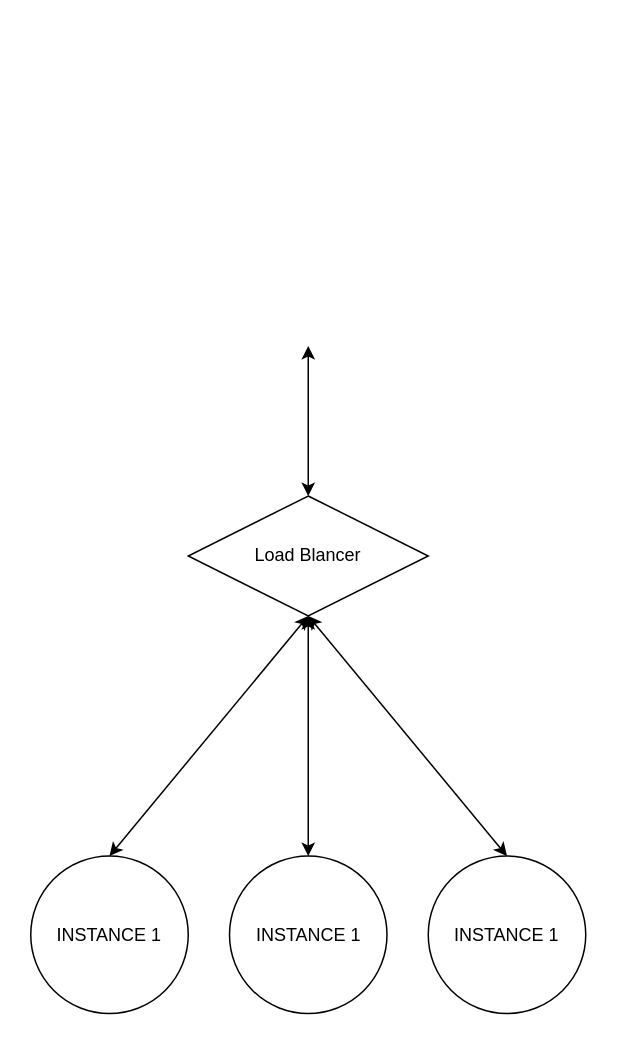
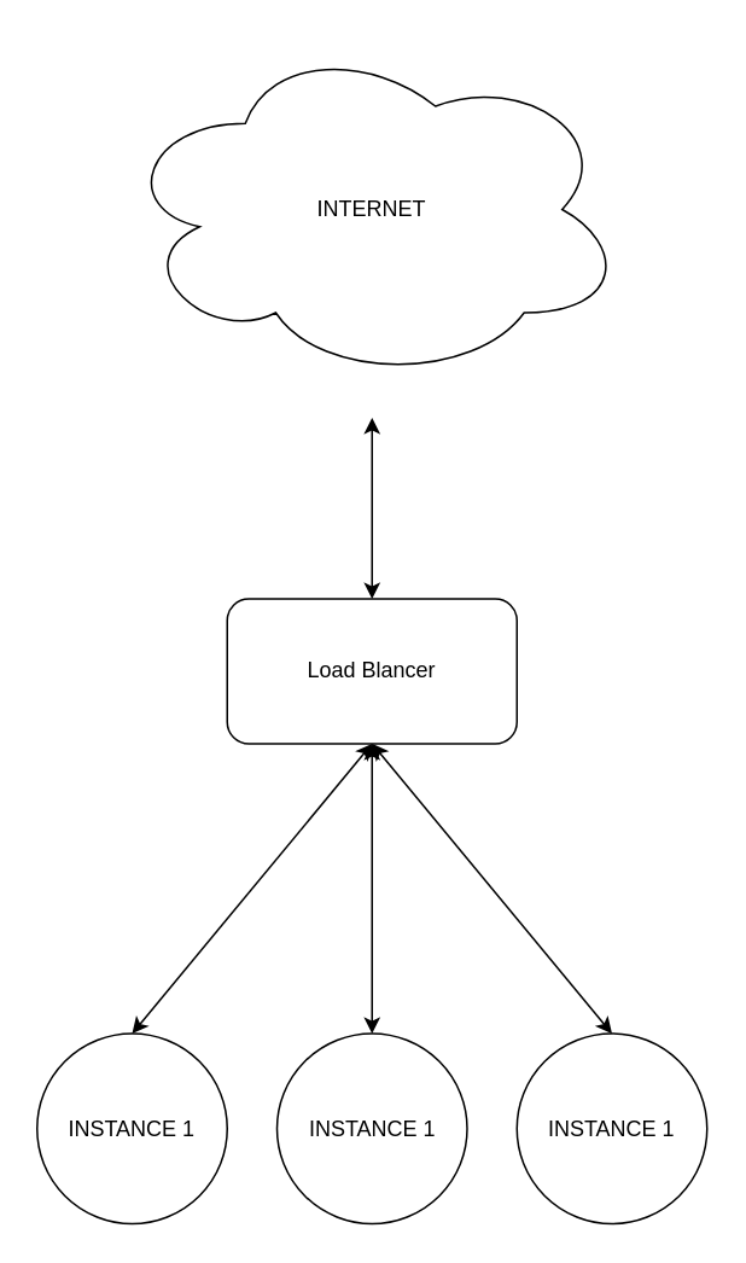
+ <mxCell id="10" value="&lt;div&gt;INTERNET&lt;/div&gt;" style="ellipse;shape=cloud;whiteSpace=wrap;html=1;" vertex="1" parent="1"><mxGeometry x="65" y="20" width="280" height="190" as="geometry" /></mxCell>
- <mxCell id="2" value="&lt;div&gt;Load Blancer&lt;/div&gt;" style="rhombus;whiteSpace=wrap;html=1;" vertex="1" parent="1"><mxGeometry x="125" y="330" width="160" height="80" as="geometry" /></mxCell>
+ <mxCell id="2" value="&lt;div&gt;Load Blancer&lt;/div&gt;" style="rounded=1;whiteSpace=wrap;html=1;" vertex="1" parent="1"><mxGeometry x="125" y="330" width="160" height="80" as="geometry" /></mxCell>
